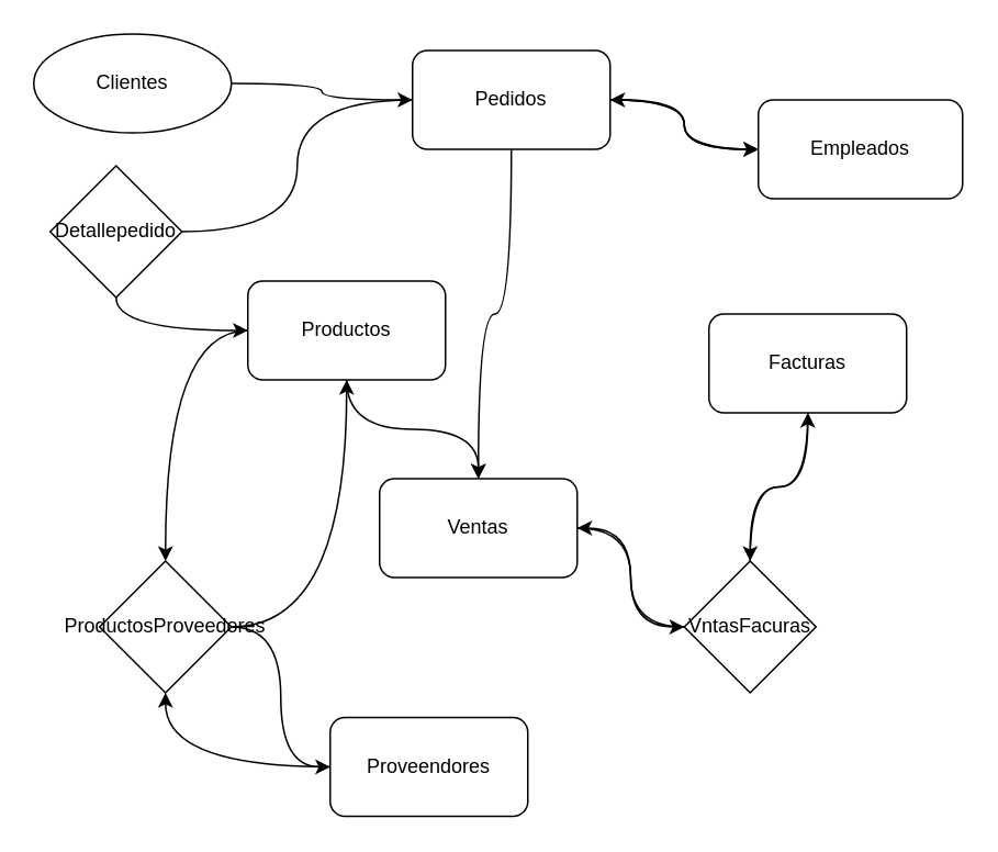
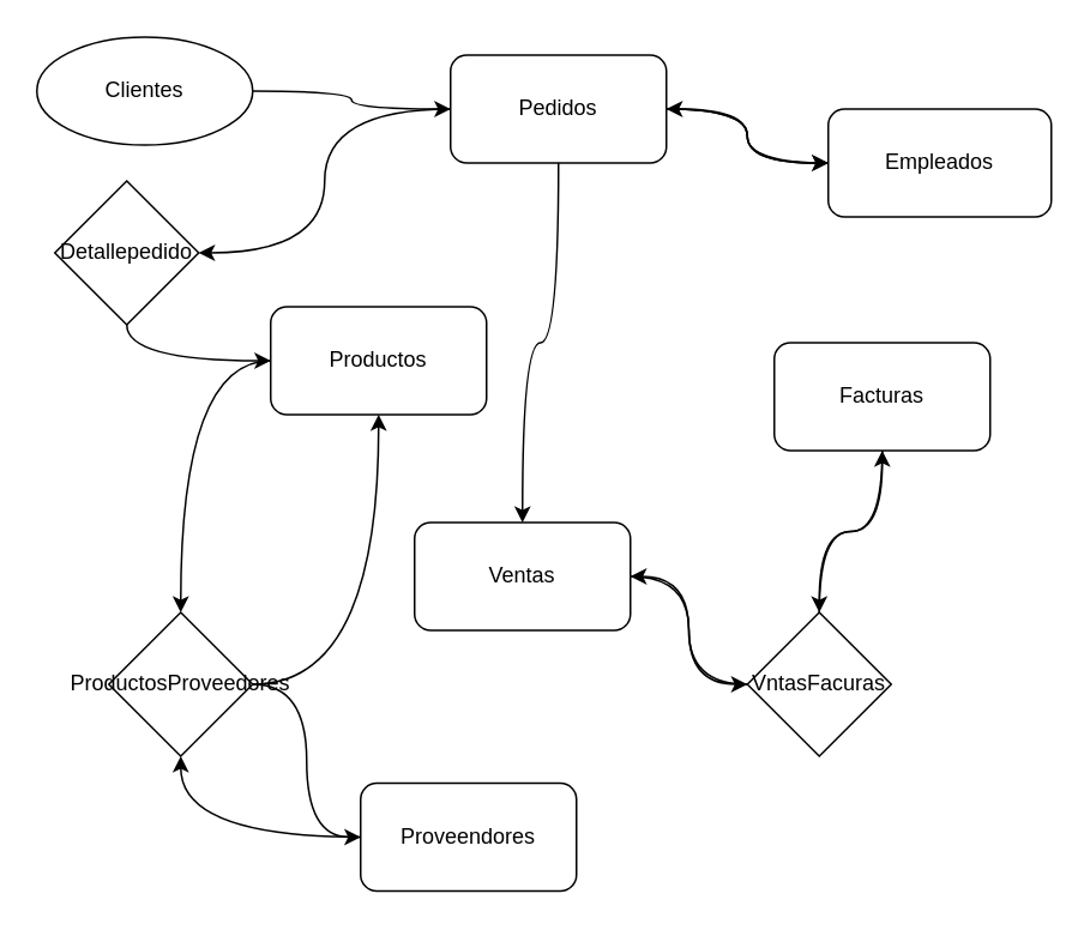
- <mxCell id="4" style="edgeStyle=orthogonalEdgeStyle;curved=1;html=1;entryX=1;entryY=0.5;entryDx=0;entryDy=0;endArrow=none;" edge="1" parent="1" source="8" target="19"><mxGeometry relative="1" as="geometry" /></mxCell>
+ <mxCell id="4" style="edgeStyle=orthogonalEdgeStyle;curved=1;html=1;entryX=1;entryY=0.5;entryDx=0;entryDy=0;" edge="1" parent="1" source="8" target="19"><mxGeometry relative="1" as="geometry" /></mxCell>
- <mxCell id="10" style="edgeStyle=orthogonalEdgeStyle;curved=1;html=1;" edge="1" parent="1" source="11" target="13"><mxGeometry relative="1" as="geometry" /></mxCell>
